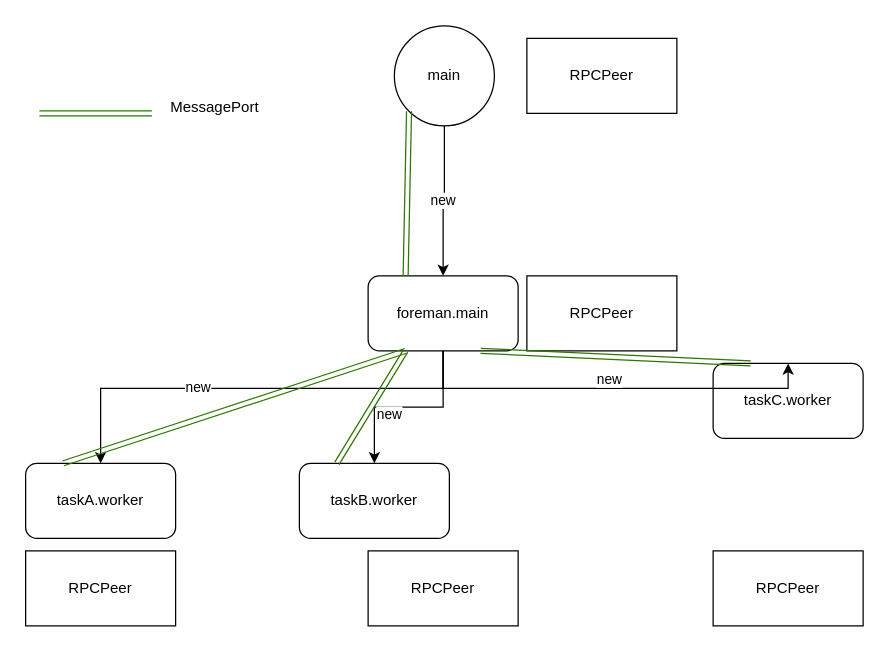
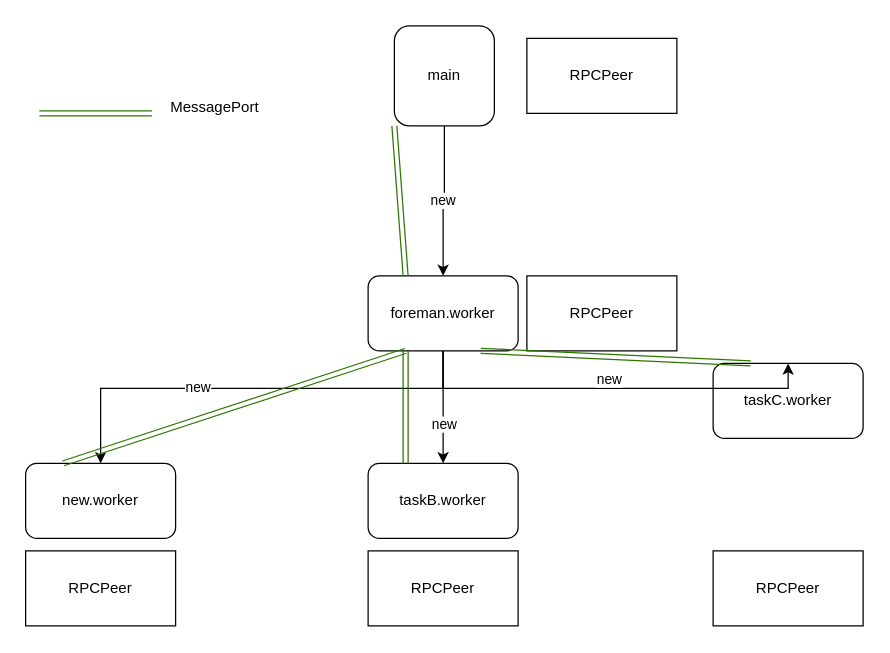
- <mxCell id="3" value="main" style="ellipse;whiteSpace=wrap;html=1;aspect=fixed;align=center;" parent="1" vertex="1"><mxGeometry x="315" y="20" width="80" height="80" as="geometry" /></mxCell>
+ <mxCell id="3" value="main" style="whiteSpace=wrap;html=1;aspect=fixed;align=center;rounded=1;" parent="1" vertex="1"><mxGeometry x="315" y="20" width="80" height="80" as="geometry" /></mxCell>
- <mxCell id="16" value="foreman.main" style="rounded=1;whiteSpace=wrap;html=1;align=center;" parent="1" vertex="1"><mxGeometry x="294" y="220" width="120" height="60" as="geometry" /></mxCell>
+ <mxCell id="16" value="foreman.worker" style="rounded=1;whiteSpace=wrap;html=1;align=center;" parent="1" vertex="1"><mxGeometry x="294" y="220" width="120" height="60" as="geometry" /></mxCell>
- <mxCell id="5" value="&lt;span&gt;taskA.worker&lt;/span&gt;" style="rounded=1;whiteSpace=wrap;html=1;align=center;" parent="1" vertex="1"><mxGeometry x="20" y="370" width="120" height="60" as="geometry" /></mxCell>
+ <mxCell id="5" value="&lt;span&gt;new.worker&lt;/span&gt;" style="rounded=1;whiteSpace=wrap;html=1;align=center;" parent="1" vertex="1"><mxGeometry x="20" y="370" width="120" height="60" as="geometry" /></mxCell>
- <mxCell id="6" value="&lt;span&gt;taskB.worker&lt;/span&gt;" style="rounded=1;whiteSpace=wrap;html=1;align=center;" parent="1" vertex="1"><mxGeometry x="239" y="370" width="120" height="60" as="geometry" /></mxCell>
+ <mxCell id="6" value="&lt;span&gt;taskB.worker&lt;/span&gt;" style="rounded=1;whiteSpace=wrap;html=1;align=center;" parent="1" vertex="1"><mxGeometry x="294" y="370" width="120" height="60" as="geometry" /></mxCell>
